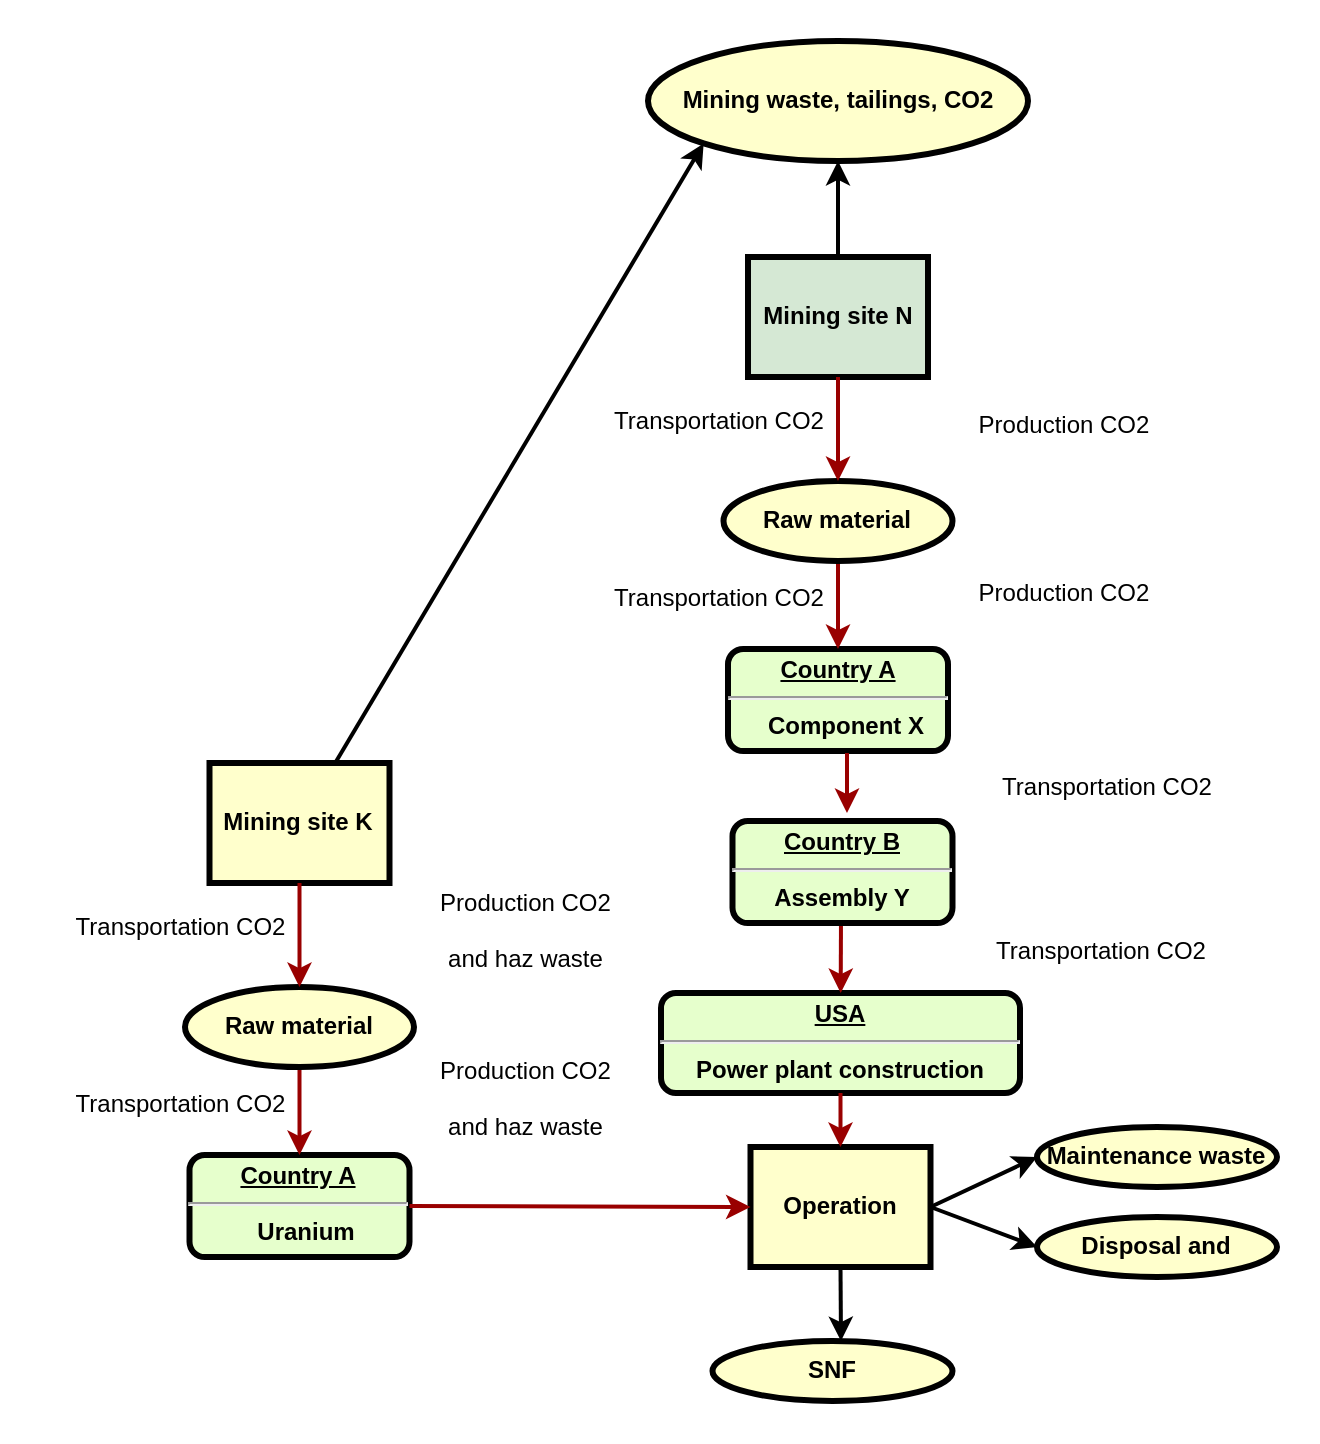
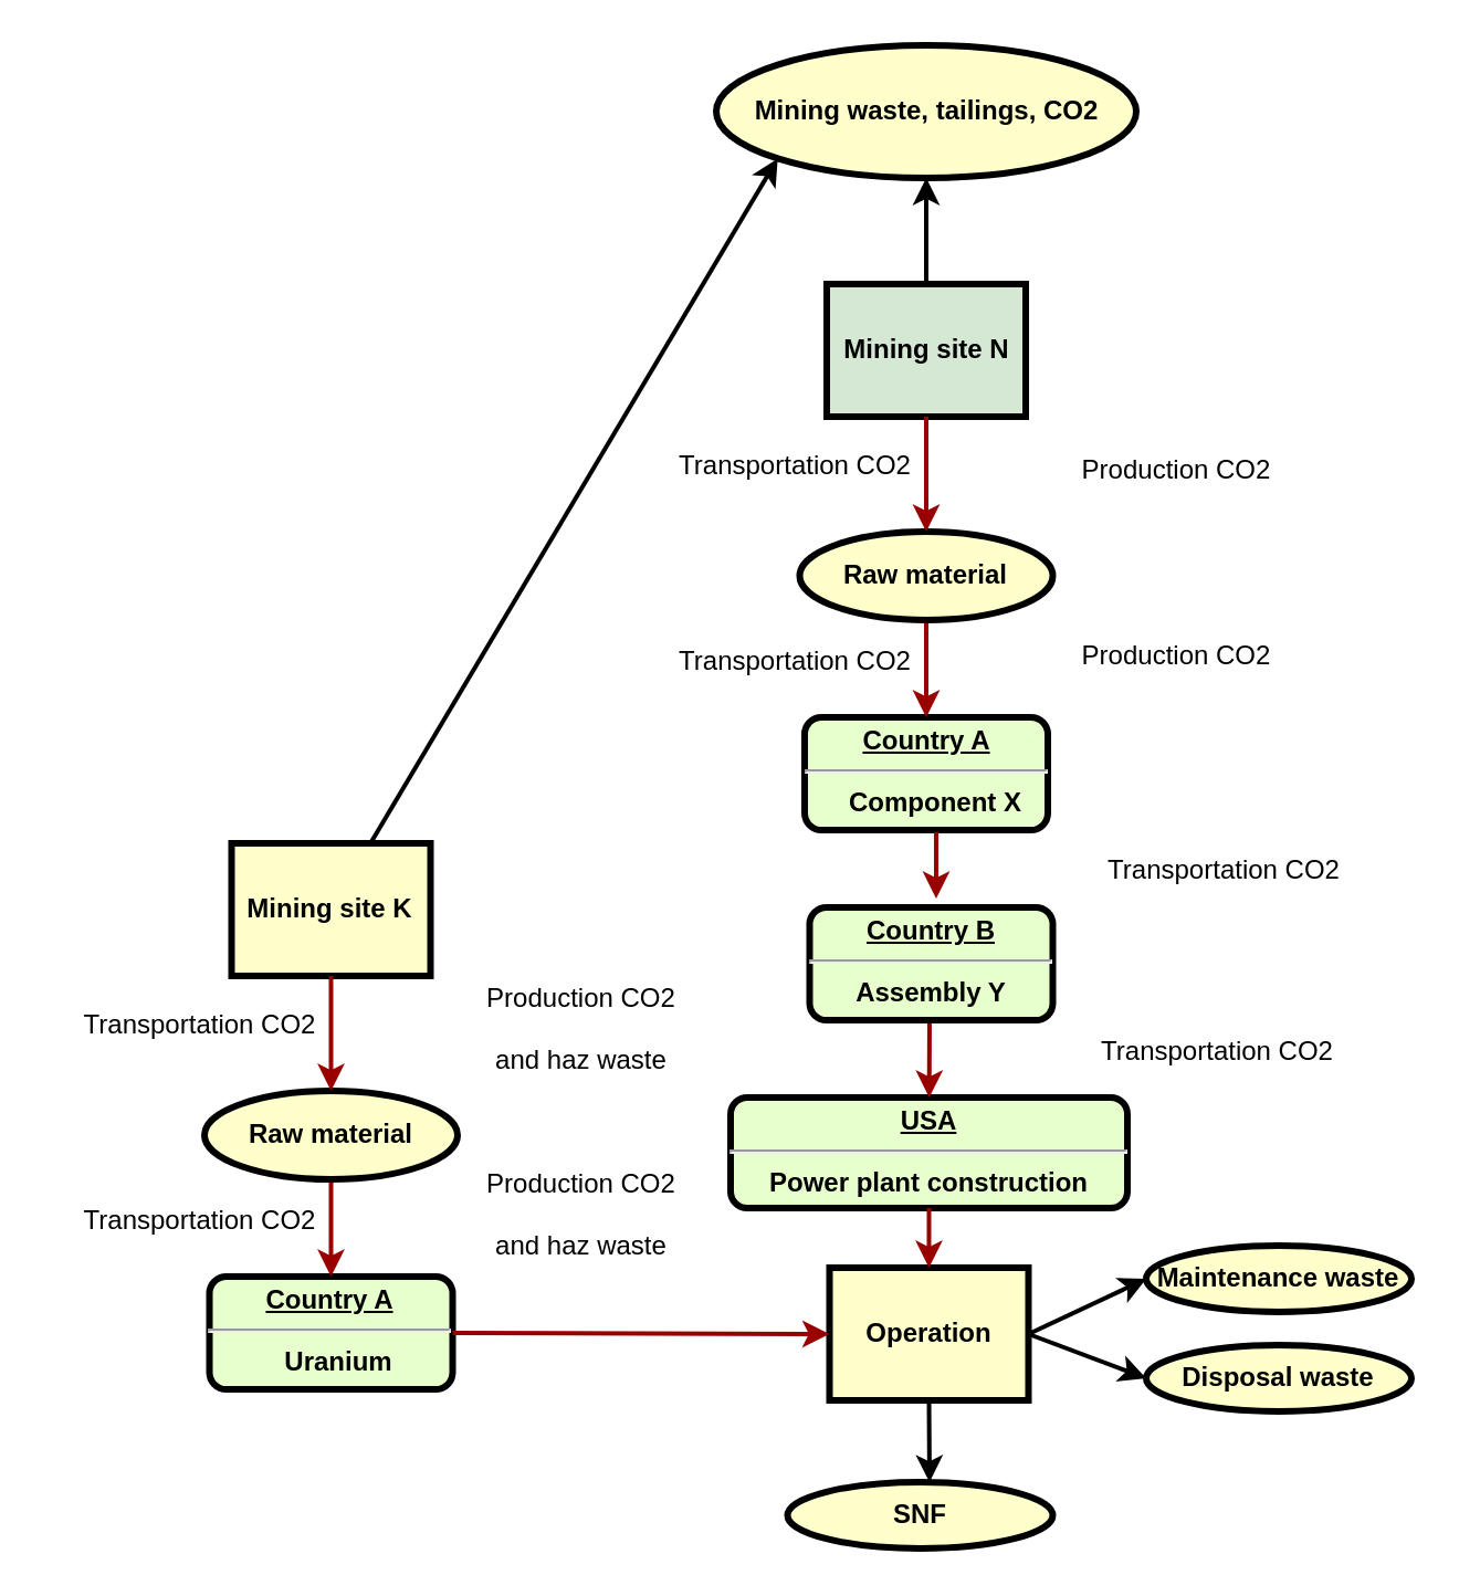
- <mxCell id="17" value="Disposal and" style="ellipse;whiteSpace=wrap;html=1;fillColor=#FFFFCC;fontStyle=1;strokeWidth=3;" parent="1" vertex="1"><mxGeometry x="518" y="608" width="120" height="30" as="geometry" /></mxCell>
+ <mxCell id="17" value="Disposal waste" style="ellipse;whiteSpace=wrap;html=1;fillColor=#FFFFCC;fontStyle=1;strokeWidth=3;" parent="1" vertex="1"><mxGeometry x="518" y="608" width="120" height="30" as="geometry" /></mxCell>
